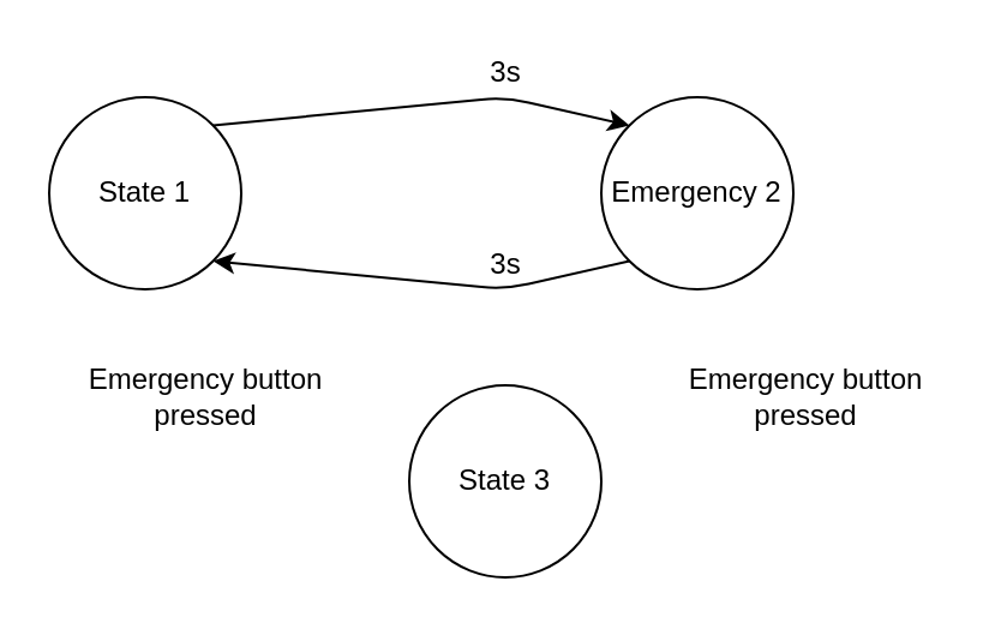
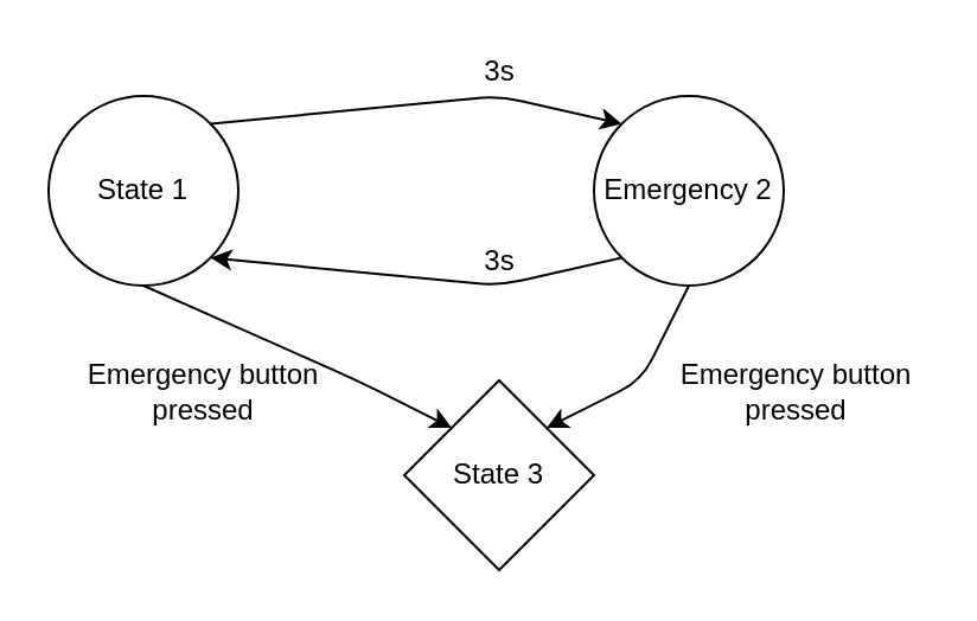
+ <mxCell id="7" value="" style="endArrow=classic;html=1;exitX=0.5;exitY=1;exitDx=0;exitDy=0;entryX=0;entryY=0;entryDx=0;entryDy=0;" edge="1" parent="1" source="2" target="4"><mxGeometry width="50" height="50" relative="1" as="geometry"><mxPoint x="360" y="190" as="sourcePoint" /><mxPoint x="410" y="140" as="targetPoint" /><Array as="points"><mxPoint x="150" y="160" /></Array></mxGeometry></mxCell>
+ <mxCell id="8" value="" style="endArrow=classic;html=1;exitX=0.5;exitY=1;exitDx=0;exitDy=0;entryX=1;entryY=0;entryDx=0;entryDy=0;" edge="1" parent="1" source="3" target="4"><mxGeometry width="50" height="50" relative="1" as="geometry"><mxPoint x="140" y="130" as="sourcePoint" /><mxPoint x="191.716" y="181.716" as="targetPoint" /><Array as="points"><mxPoint x="270" y="160" /></Array></mxGeometry></mxCell>
- <mxCell id="4" value="State 3" style="ellipse;whiteSpace=wrap;html=1;aspect=fixed;" vertex="1" parent="1"><mxGeometry x="170" y="160" width="80" height="80" as="geometry" /></mxCell>
+ <mxCell id="4" value="State 3" style="rhombus;whiteSpace=wrap;html=1;aspect=fixed;" vertex="1" parent="1"><mxGeometry x="170" y="160" width="80" height="80" as="geometry" /></mxCell>
